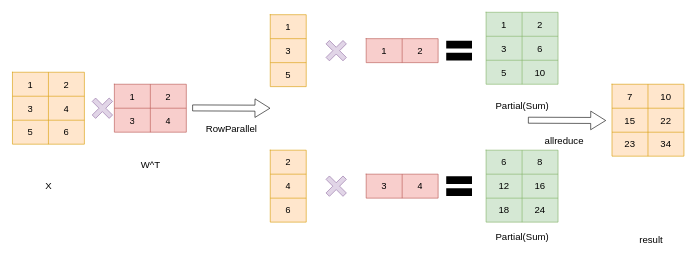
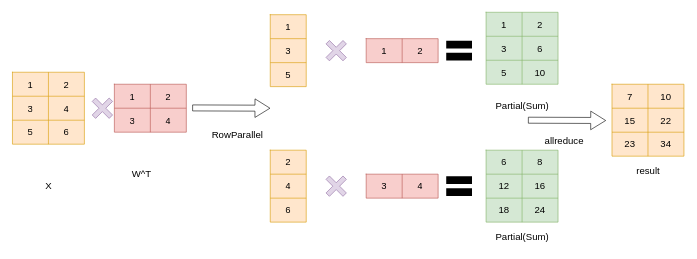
- <mxCell id="22" value="RowParallel" style="text;html=1;align=center;verticalAlign=middle;resizable=0;points=[];autosize=1;strokeColor=none;fillColor=none;fontSize=16;" vertex="1" parent="1"><mxGeometry x="330" y="200" width="110" height="30" as="geometry" /></mxCell>
+ <mxCell id="22" value="RowParallel" style="text;html=1;align=center;verticalAlign=middle;resizable=0;points=[];autosize=1;strokeColor=none;fillColor=none;fontSize=16;" vertex="1" parent="1"><mxGeometry x="340" y="210" width="110" height="30" as="geometry" /></mxCell>
- <mxCell id="20" value="W^T" style="text;html=1;align=center;verticalAlign=middle;resizable=0;points=[];autosize=1;strokeColor=none;fillColor=none;fontSize=16;" vertex="1" parent="1"><mxGeometry x="220" y="260" width="60" height="30" as="geometry" /></mxCell>
+ <mxCell id="20" value="W^T" style="text;html=1;align=center;verticalAlign=middle;resizable=0;points=[];autosize=1;strokeColor=none;fillColor=none;fontSize=16;" vertex="1" parent="1"><mxGeometry x="205" y="275" width="60" height="30" as="geometry" /></mxCell>
- <mxCell id="74" value="result" style="text;html=1;align=center;verticalAlign=middle;resizable=0;points=[];autosize=1;strokeColor=none;fillColor=none;fontSize=16;" vertex="1" parent="1"><mxGeometry x="1055" y="385" width="60" height="30" as="geometry" /></mxCell>
+ <mxCell id="74" value="result" style="text;html=1;align=center;verticalAlign=middle;resizable=0;points=[];autosize=1;strokeColor=none;fillColor=none;fontSize=16;" vertex="1" parent="1"><mxGeometry x="1050" y="270" width="60" height="30" as="geometry" /></mxCell>
